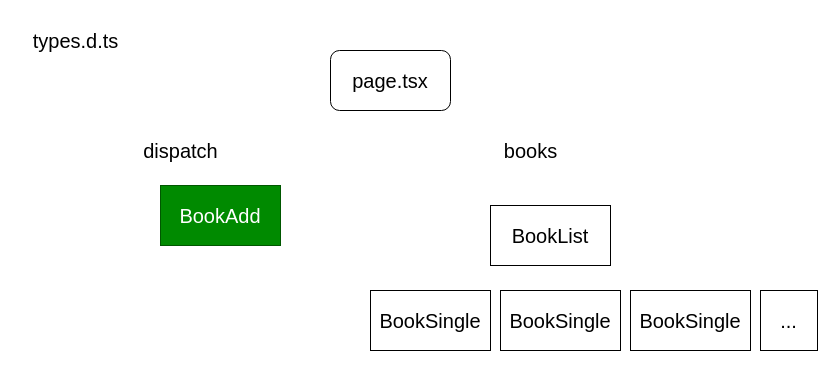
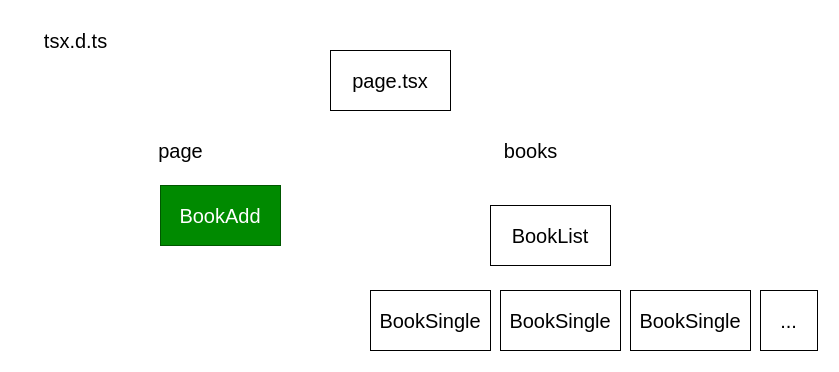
- <mxCell id="9" value="types.d.ts" style="text;html=1;align=center;verticalAlign=middle;resizable=0;points=[];autosize=1;strokeColor=none;fillColor=none;fontSize=20;" vertex="1" parent="1"><mxGeometry x="20" y="20" width="110" height="40" as="geometry" /></mxCell>
+ <mxCell id="9" value="tsx.d.ts" style="text;html=1;align=center;verticalAlign=middle;resizable=0;points=[];autosize=1;strokeColor=none;fillColor=none;fontSize=20;" vertex="1" parent="1"><mxGeometry x="20" y="20" width="110" height="40" as="geometry" /></mxCell>
- <mxCell id="2" value="&lt;font style=&quot;font-size: 20px;&quot;&gt;page.tsx&lt;/font&gt;" style="whiteSpace=wrap;html=1;rounded=1;" vertex="1" parent="1"><mxGeometry x="330" y="50" width="120" height="60" as="geometry" /></mxCell>
+ <mxCell id="2" value="&lt;font style=&quot;font-size: 20px;&quot;&gt;page.tsx&lt;/font&gt;" style="rounded=0;whiteSpace=wrap;html=1;" vertex="1" parent="1"><mxGeometry x="330" y="50" width="120" height="60" as="geometry" /></mxCell>
- <mxCell id="10" value="dispatch" style="text;html=1;align=center;verticalAlign=middle;resizable=0;points=[];autosize=1;strokeColor=none;fillColor=none;fontSize=20;" vertex="1" parent="1"><mxGeometry x="130" y="130" width="100" height="40" as="geometry" /></mxCell>
+ <mxCell id="10" value="page" style="text;html=1;align=center;verticalAlign=middle;resizable=0;points=[];autosize=1;strokeColor=none;fillColor=none;fontSize=20;" vertex="1" parent="1"><mxGeometry x="130" y="130" width="100" height="40" as="geometry" /></mxCell>
